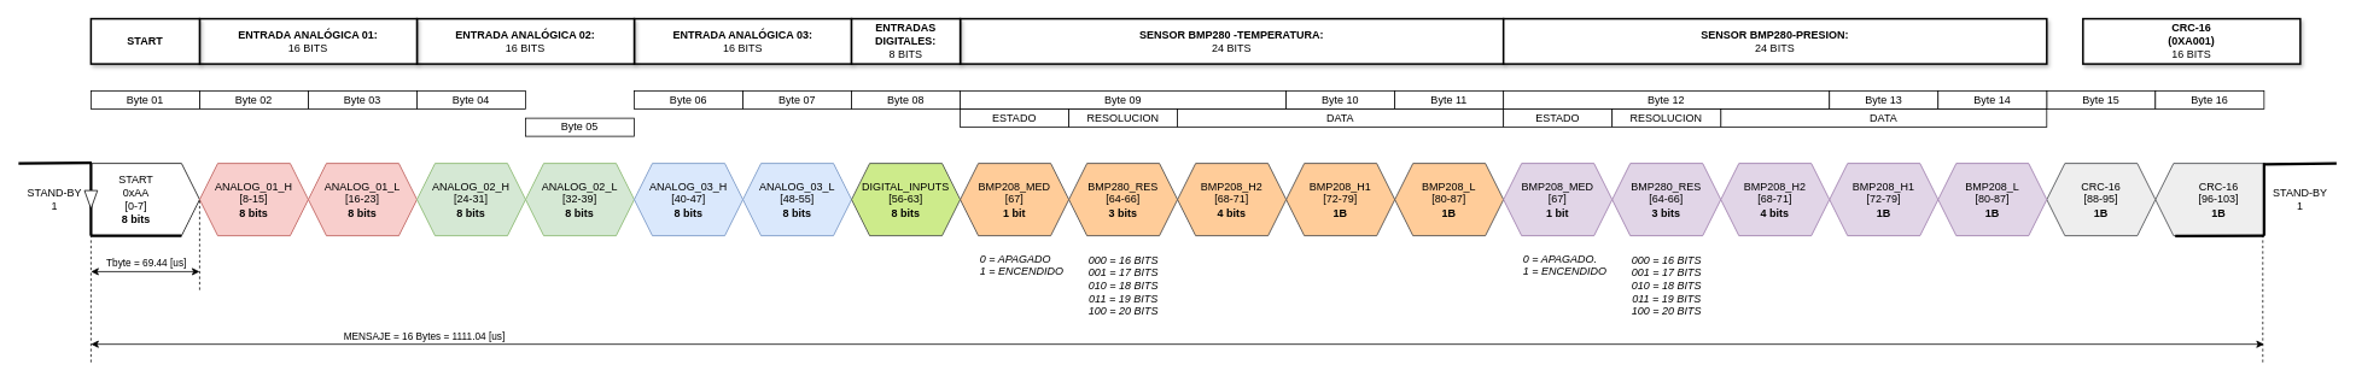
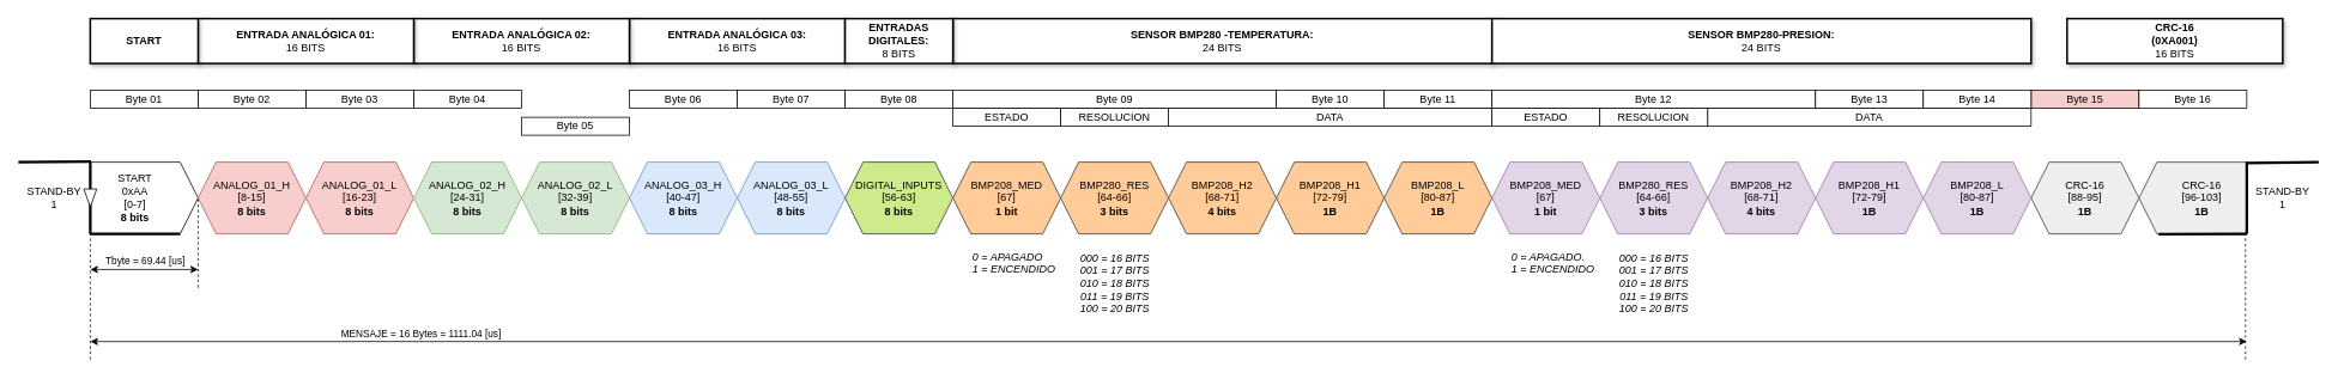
- <mxCell id="40" value="Byte 15" style="rounded=0;whiteSpace=wrap;html=1;" vertex="1" parent="1"><mxGeometry x="2260" y="100" width="120" height="20" as="geometry" /></mxCell>
+ <mxCell id="40" value="Byte 15" style="rounded=0;whiteSpace=wrap;html=1;fillColor=#f8cecc;" vertex="1" parent="1"><mxGeometry x="2260" y="100" width="120" height="20" as="geometry" /></mxCell>
